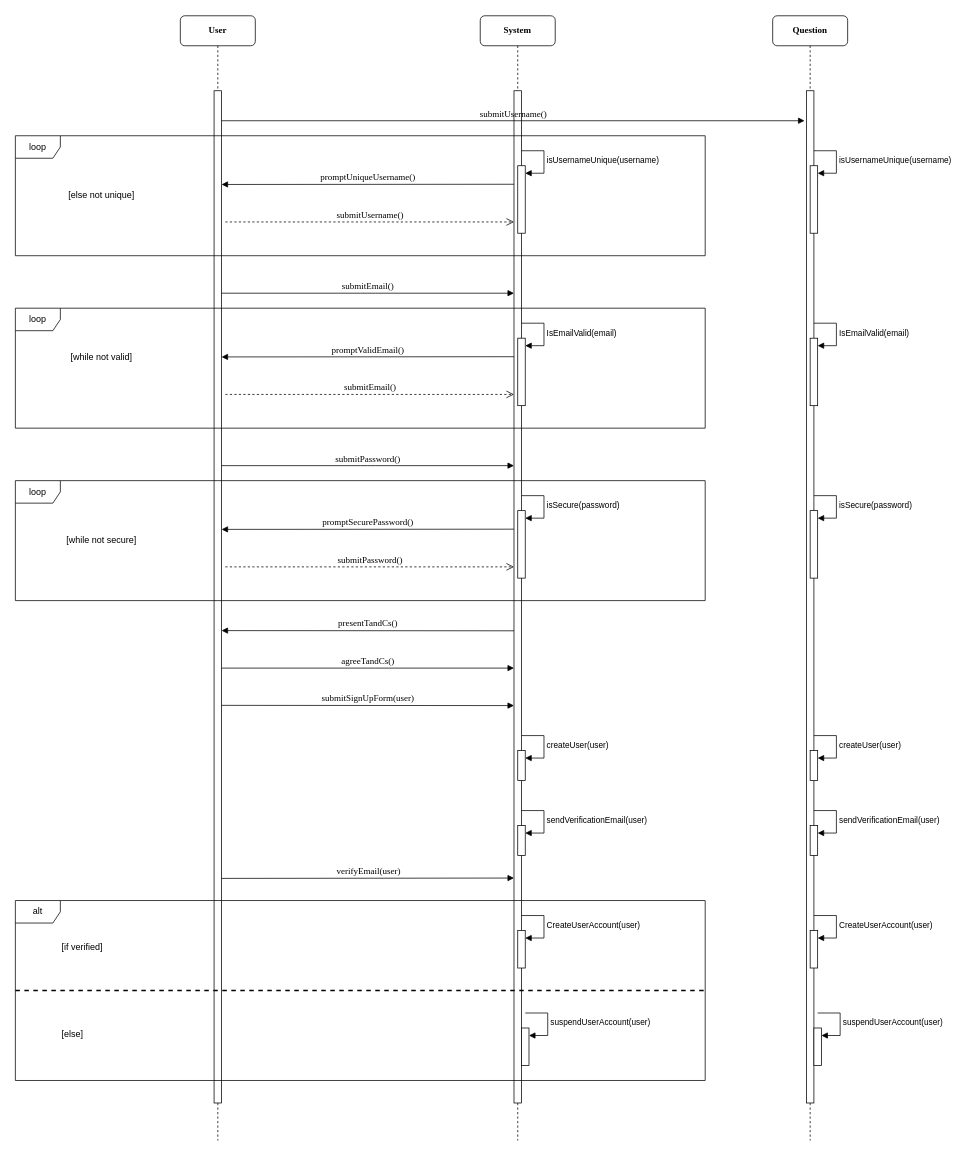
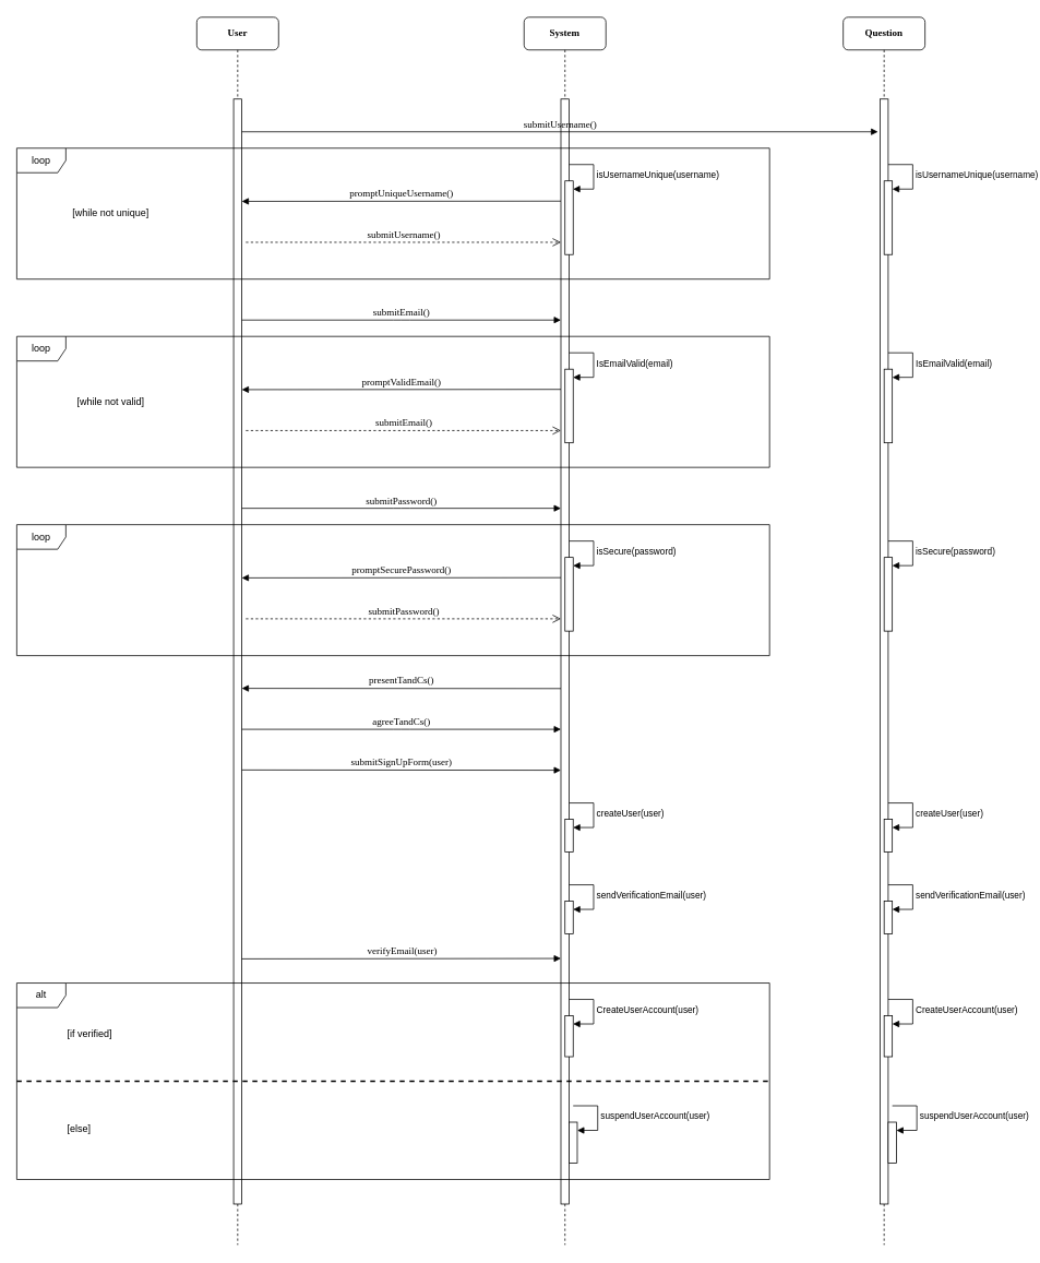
- <mxCell id="18" value="[else not unique]" style="text;html=1;align=center;verticalAlign=middle;whiteSpace=wrap;rounded=0;" vertex="1" parent="1"><mxGeometry x="80" y="245" width="110" height="30" as="geometry" /></mxCell>
+ <mxCell id="18" value="[while not unique]" style="text;html=1;align=center;verticalAlign=middle;whiteSpace=wrap;rounded=0;" vertex="1" parent="1"><mxGeometry x="80" y="245" width="110" height="30" as="geometry" /></mxCell>
- <mxCell id="24" value="[while not valid]" style="text;html=1;align=center;verticalAlign=middle;whiteSpace=wrap;rounded=0;" vertex="1" parent="1"><mxGeometry x="80" y="460" width="110" height="30" as="geometry" /></mxCell>
+ <mxCell id="24" value="[while not valid]" style="text;html=1;align=center;verticalAlign=middle;whiteSpace=wrap;rounded=0;" vertex="1" parent="1"><mxGeometry x="80" y="475" width="110" height="30" as="geometry" /></mxCell>
- <mxCell id="31" value="[while not secure]" style="text;html=1;align=center;verticalAlign=middle;whiteSpace=wrap;rounded=0;" vertex="1" parent="1"><mxGeometry x="80" y="705" width="110" height="30" as="geometry" /></mxCell>
